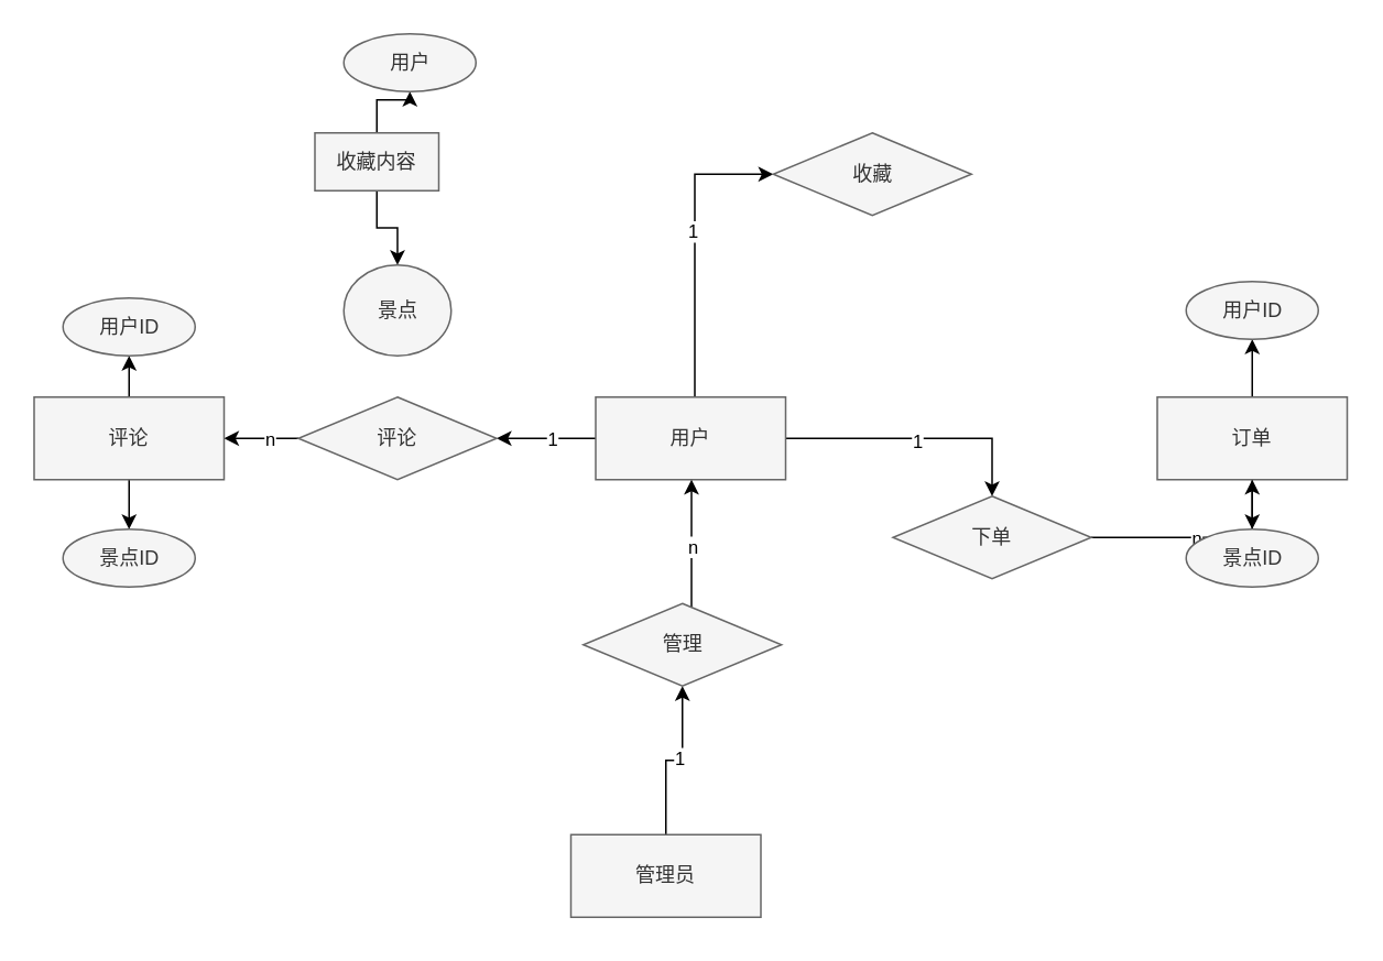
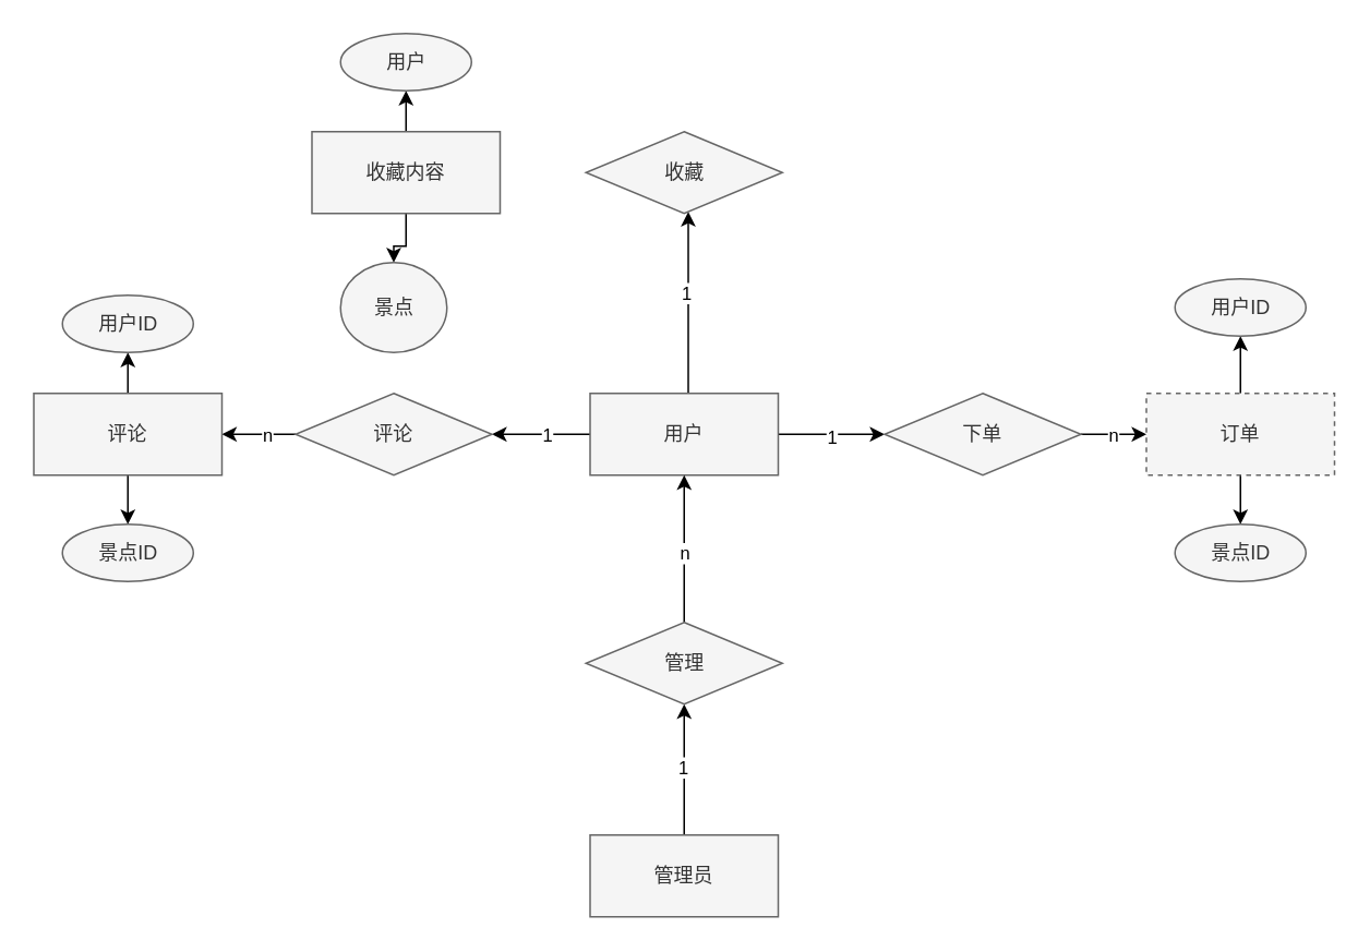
- <mxCell id="26" value="收藏内容" style="rounded=0;whiteSpace=wrap;html=1;fillColor=#f5f5f5;fontColor=#333333;strokeColor=#666666;" vertex="1" parent="1"><mxGeometry x="190" y="80" width="75" height="35" as="geometry" /></mxCell>
+ <mxCell id="26" value="收藏内容" style="rounded=0;whiteSpace=wrap;html=1;fillColor=#f5f5f5;fontColor=#333333;strokeColor=#666666;" vertex="1" parent="1"><mxGeometry x="190" y="80" width="115" height="50" as="geometry" /></mxCell>
- <mxCell id="23" value="收藏" style="rhombus;whiteSpace=wrap;html=1;fillColor=#f5f5f5;fontColor=#333333;strokeColor=#666666;" vertex="1" parent="1"><mxGeometry x="467.5" y="80" width="120" height="50" as="geometry" /></mxCell>
+ <mxCell id="23" value="收藏" style="rhombus;whiteSpace=wrap;html=1;fillColor=#f5f5f5;fontColor=#333333;strokeColor=#666666;" vertex="1" parent="1"><mxGeometry x="357.5" y="80" width="120" height="50" as="geometry" /></mxCell>
- <mxCell id="34" value="订单" style="rounded=0;whiteSpace=wrap;html=1;fillColor=#f5f5f5;fontColor=#333333;strokeColor=#666666;" vertex="1" parent="1"><mxGeometry x="700" y="240" width="115" height="50" as="geometry" /></mxCell>
+ <mxCell id="34" value="订单" style="rounded=0;whiteSpace=wrap;html=1;fillColor=#f5f5f5;fontColor=#333333;strokeColor=#666666;dashed=1;" vertex="1" parent="1"><mxGeometry x="700" y="240" width="115" height="50" as="geometry" /></mxCell>
- <mxCell id="31" value="下单" style="rhombus;whiteSpace=wrap;html=1;fillColor=#f5f5f5;fontColor=#333333;strokeColor=#666666;" vertex="1" parent="1"><mxGeometry x="540" y="300" width="120" height="50" as="geometry" /></mxCell>
+ <mxCell id="31" value="下单" style="rhombus;whiteSpace=wrap;html=1;fillColor=#f5f5f5;fontColor=#333333;strokeColor=#666666;" vertex="1" parent="1"><mxGeometry x="540" y="240" width="120" height="50" as="geometry" /></mxCell>
- <mxCell id="14" value="管理" style="rhombus;whiteSpace=wrap;html=1;fillColor=#f5f5f5;fontColor=#333333;strokeColor=#666666;" vertex="1" parent="1"><mxGeometry x="352.5" y="365" width="120" height="50" as="geometry" /></mxCell>
+ <mxCell id="14" value="管理" style="rhombus;whiteSpace=wrap;html=1;fillColor=#f5f5f5;fontColor=#333333;strokeColor=#666666;" vertex="1" parent="1"><mxGeometry x="357.5" y="380" width="120" height="50" as="geometry" /></mxCell>
- <mxCell id="11" value="管理员" style="rounded=0;whiteSpace=wrap;html=1;fillColor=#f5f5f5;fontColor=#333333;strokeColor=#666666;" vertex="1" parent="1"><mxGeometry x="345" y="505" width="115" height="50" as="geometry" /></mxCell>
+ <mxCell id="11" value="管理员" style="rounded=0;whiteSpace=wrap;html=1;fillColor=#f5f5f5;fontColor=#333333;strokeColor=#666666;" vertex="1" parent="1"><mxGeometry x="360" y="510" width="115" height="50" as="geometry" /></mxCell>
